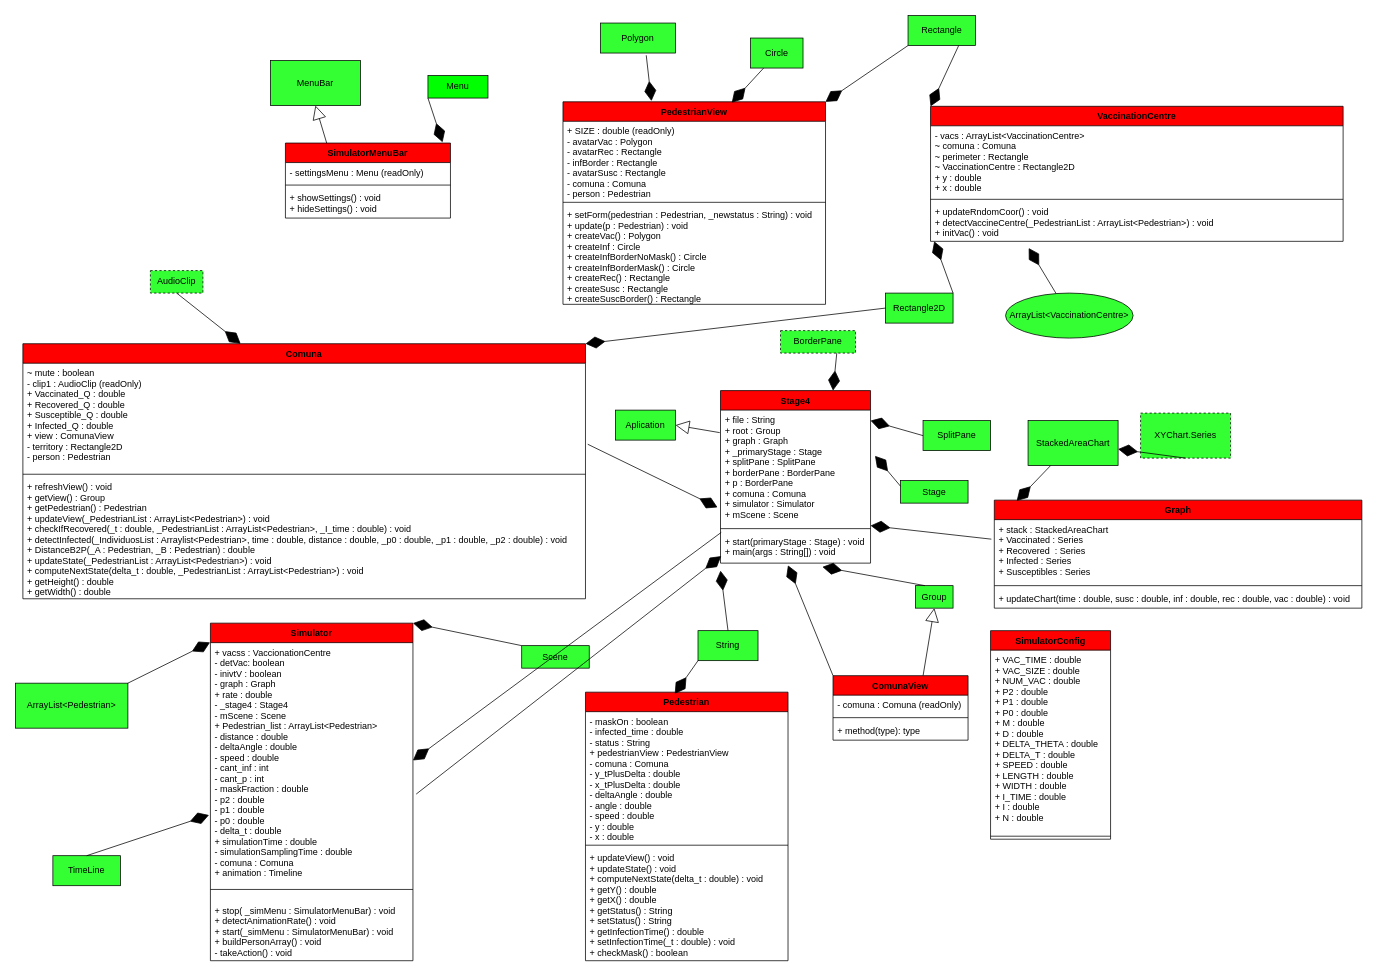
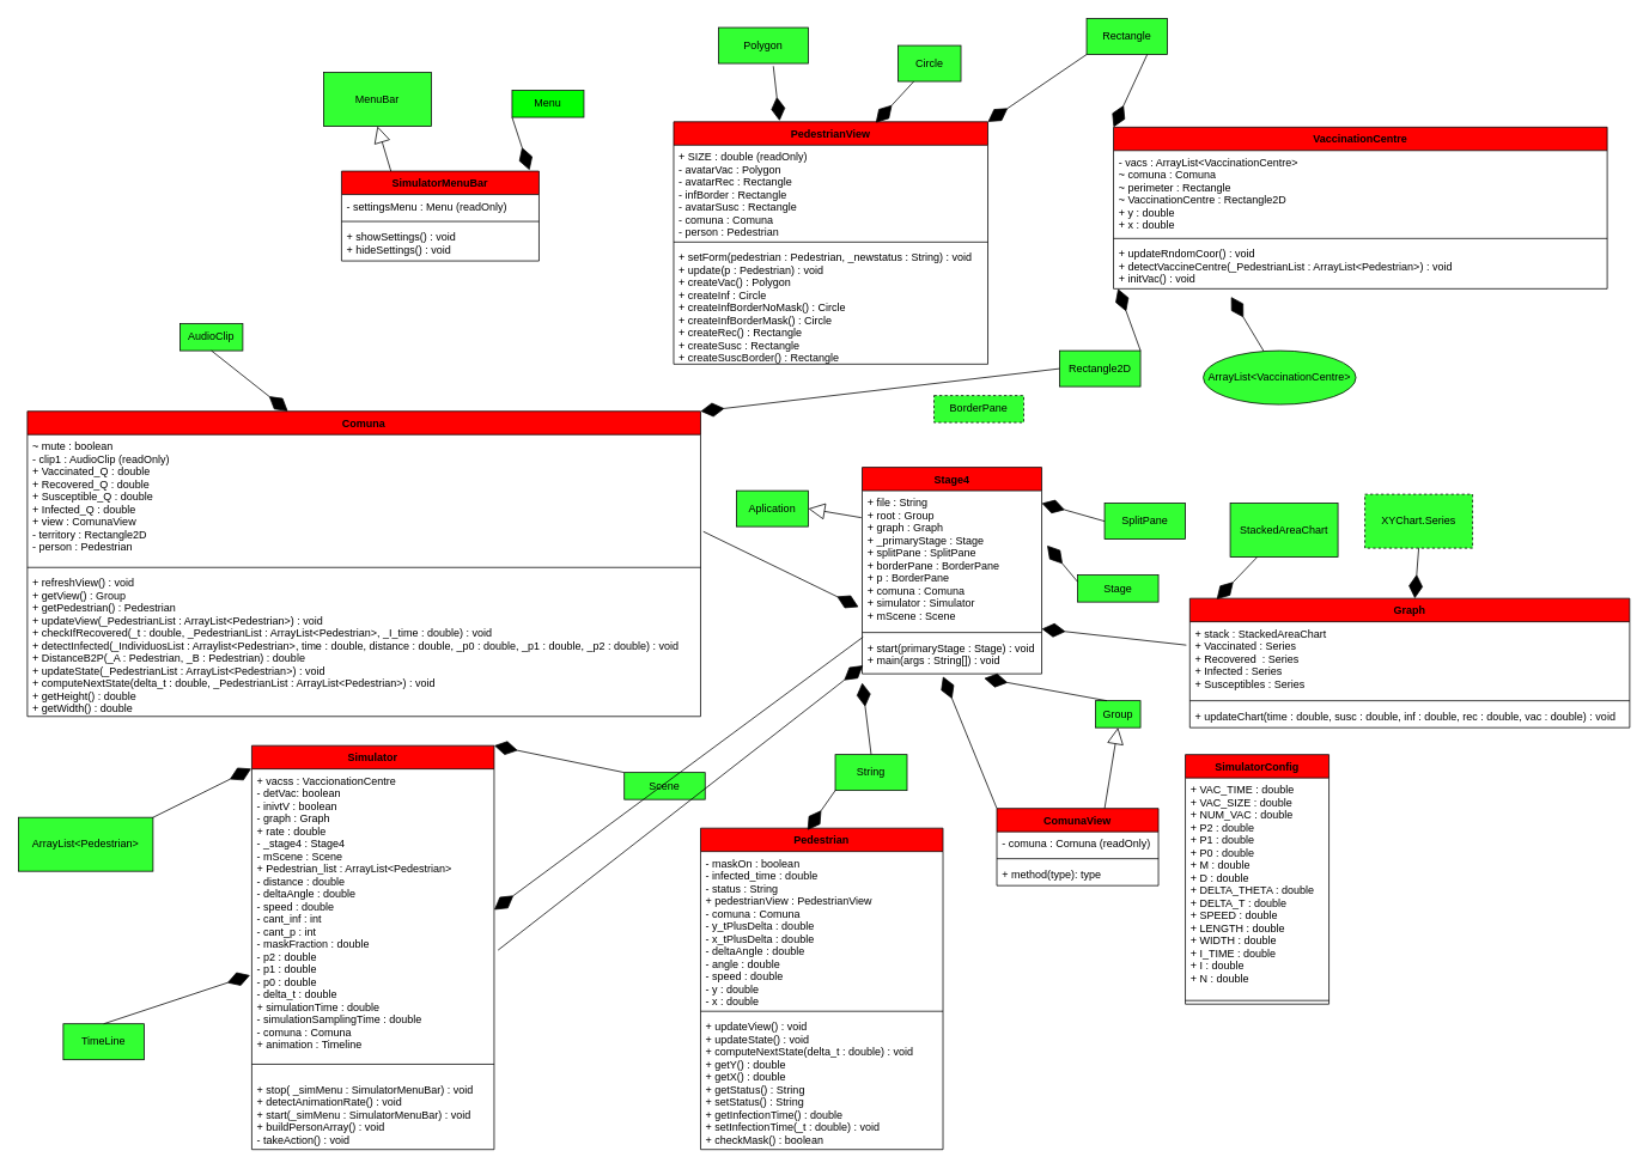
- <mxCell id="23" value="AudioClip" style="whiteSpace=wrap;html=1;fillColor=#33FF33;dashed=1;" vertex="1" parent="1"><mxGeometry x="200" y="360" width="70" height="30" as="geometry" /></mxCell>
+ <mxCell id="23" value="AudioClip" style="whiteSpace=wrap;html=1;fillColor=#33FF33;" vertex="1" parent="1"><mxGeometry x="200" y="360" width="70" height="30" as="geometry" /></mxCell>
- <mxCell id="71" value="" style="endArrow=diamondThin;endFill=1;endSize=24;html=1;exitX=0.75;exitY=1;exitDx=0;exitDy=0;entryX=0.75;entryY=0;entryDx=0;entryDy=0;" edge="1" parent="1" source="70" target="18"><mxGeometry width="160" relative="1" as="geometry"><mxPoint x="910" y="240" as="sourcePoint" /><mxPoint x="1070" y="240" as="targetPoint" /></mxGeometry></mxCell>
- <mxCell id="67" value="" style="endArrow=diamondThin;endFill=1;endSize=24;html=1;exitX=0.5;exitY=1;exitDx=0;exitDy=0;" edge="1" parent="1" source="50" target="39"><mxGeometry width="160" relative="1" as="geometry"><mxPoint x="1020" y="240" as="sourcePoint" /><mxPoint x="1130" y="940" as="targetPoint" /></mxGeometry></mxCell>
+ <mxCell id="67" value="" style="endArrow=diamondThin;endFill=1;endSize=24;html=1;exitX=0.5;exitY=1;exitDx=0;exitDy=0;" edge="1" parent="1" source="50" target="41"><mxGeometry width="160" relative="1" as="geometry"><mxPoint x="1020" y="240" as="sourcePoint" /><mxPoint x="1130" y="940" as="targetPoint" /></mxGeometry></mxCell>
